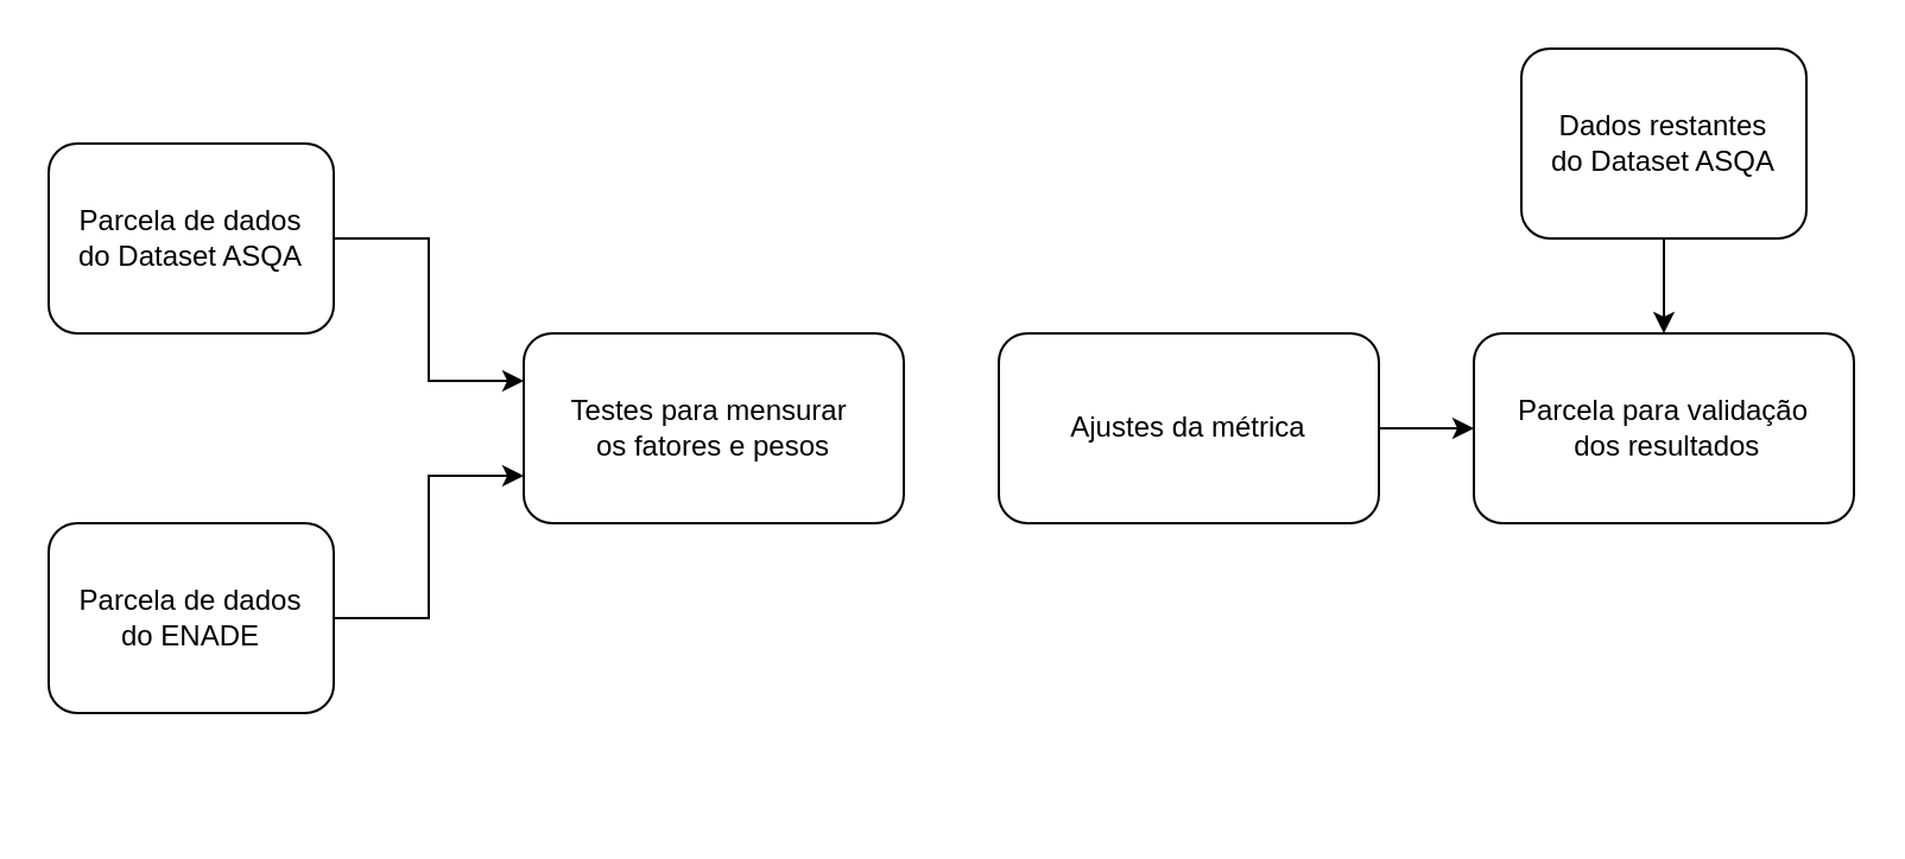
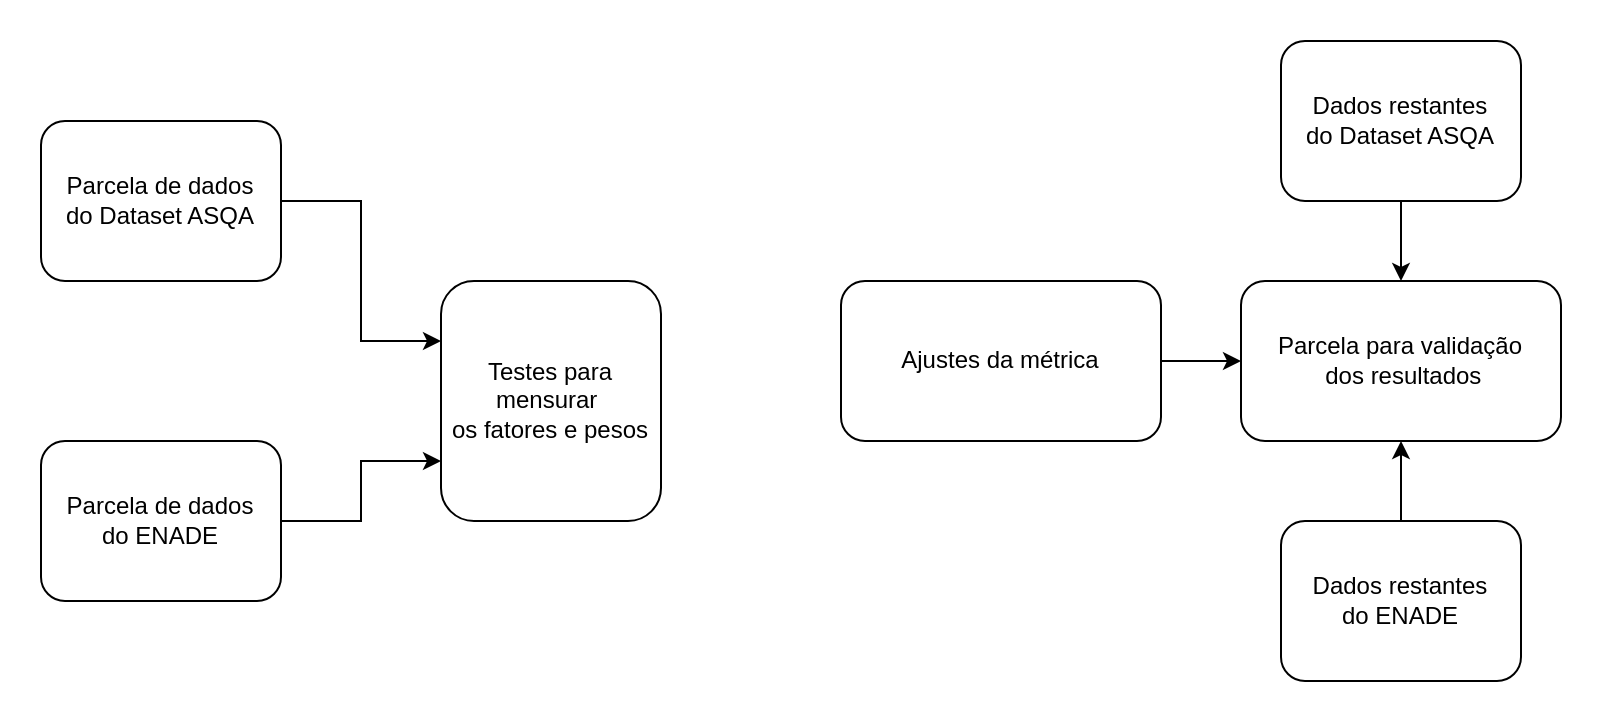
- <mxCell id="6" value="Testes para mensurar&amp;nbsp;&lt;br&gt;os fatores e pesos" style="rounded=1;whiteSpace=wrap;html=1;" vertex="1" parent="1"><mxGeometry x="220" y="140" width="160" height="80" as="geometry" /></mxCell>
+ <mxCell id="6" value="Testes para mensurar&amp;nbsp;&lt;br&gt;os fatores e pesos" style="rounded=1;whiteSpace=wrap;html=1;" vertex="1" parent="1"><mxGeometry x="220" y="140" width="110" height="120" as="geometry" /></mxCell>
+ <mxCell id="12" style="edgeStyle=orthogonalEdgeStyle;rounded=0;orthogonalLoop=1;jettySize=auto;html=1;entryX=0.5;entryY=1;entryDx=0;entryDy=0;" edge="1" parent="1" source="13" target="9"><mxGeometry relative="1" as="geometry" /></mxCell>
+ <mxCell id="13" value="Dados restantes&lt;br style=&quot;border-color: var(--border-color);&quot;&gt;do ENADE" style="rounded=1;whiteSpace=wrap;html=1;" vertex="1" parent="1"><mxGeometry x="640" y="260" width="120" height="80" as="geometry" /></mxCell>
